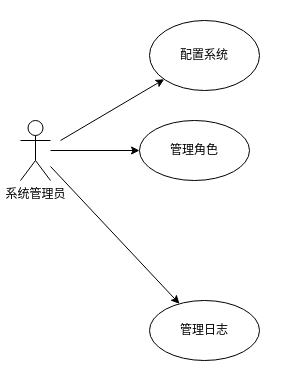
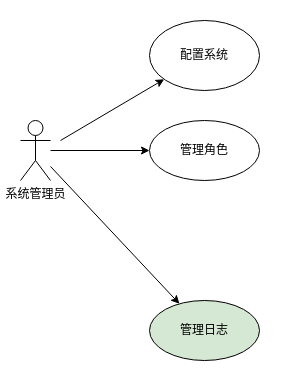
- <mxCell id="6" value="管理角色" style="ellipse;whiteSpace=wrap;html=1;" vertex="1" parent="1"><mxGeometry x="139" y="120" width="110" height="60" as="geometry" /></mxCell>
+ <mxCell id="6" value="管理角色" style="ellipse;whiteSpace=wrap;html=1;" vertex="1" parent="1"><mxGeometry x="149" y="120" width="110" height="60" as="geometry" /></mxCell>
- <mxCell id="8" value="管理日志" style="ellipse;whiteSpace=wrap;html=1;" vertex="1" parent="1"><mxGeometry x="149" y="300" width="110" height="60" as="geometry" /></mxCell>
+ <mxCell id="8" value="管理日志" style="ellipse;whiteSpace=wrap;html=1;fillColor=#d5e8d4;" vertex="1" parent="1"><mxGeometry x="149" y="300" width="110" height="60" as="geometry" /></mxCell>
